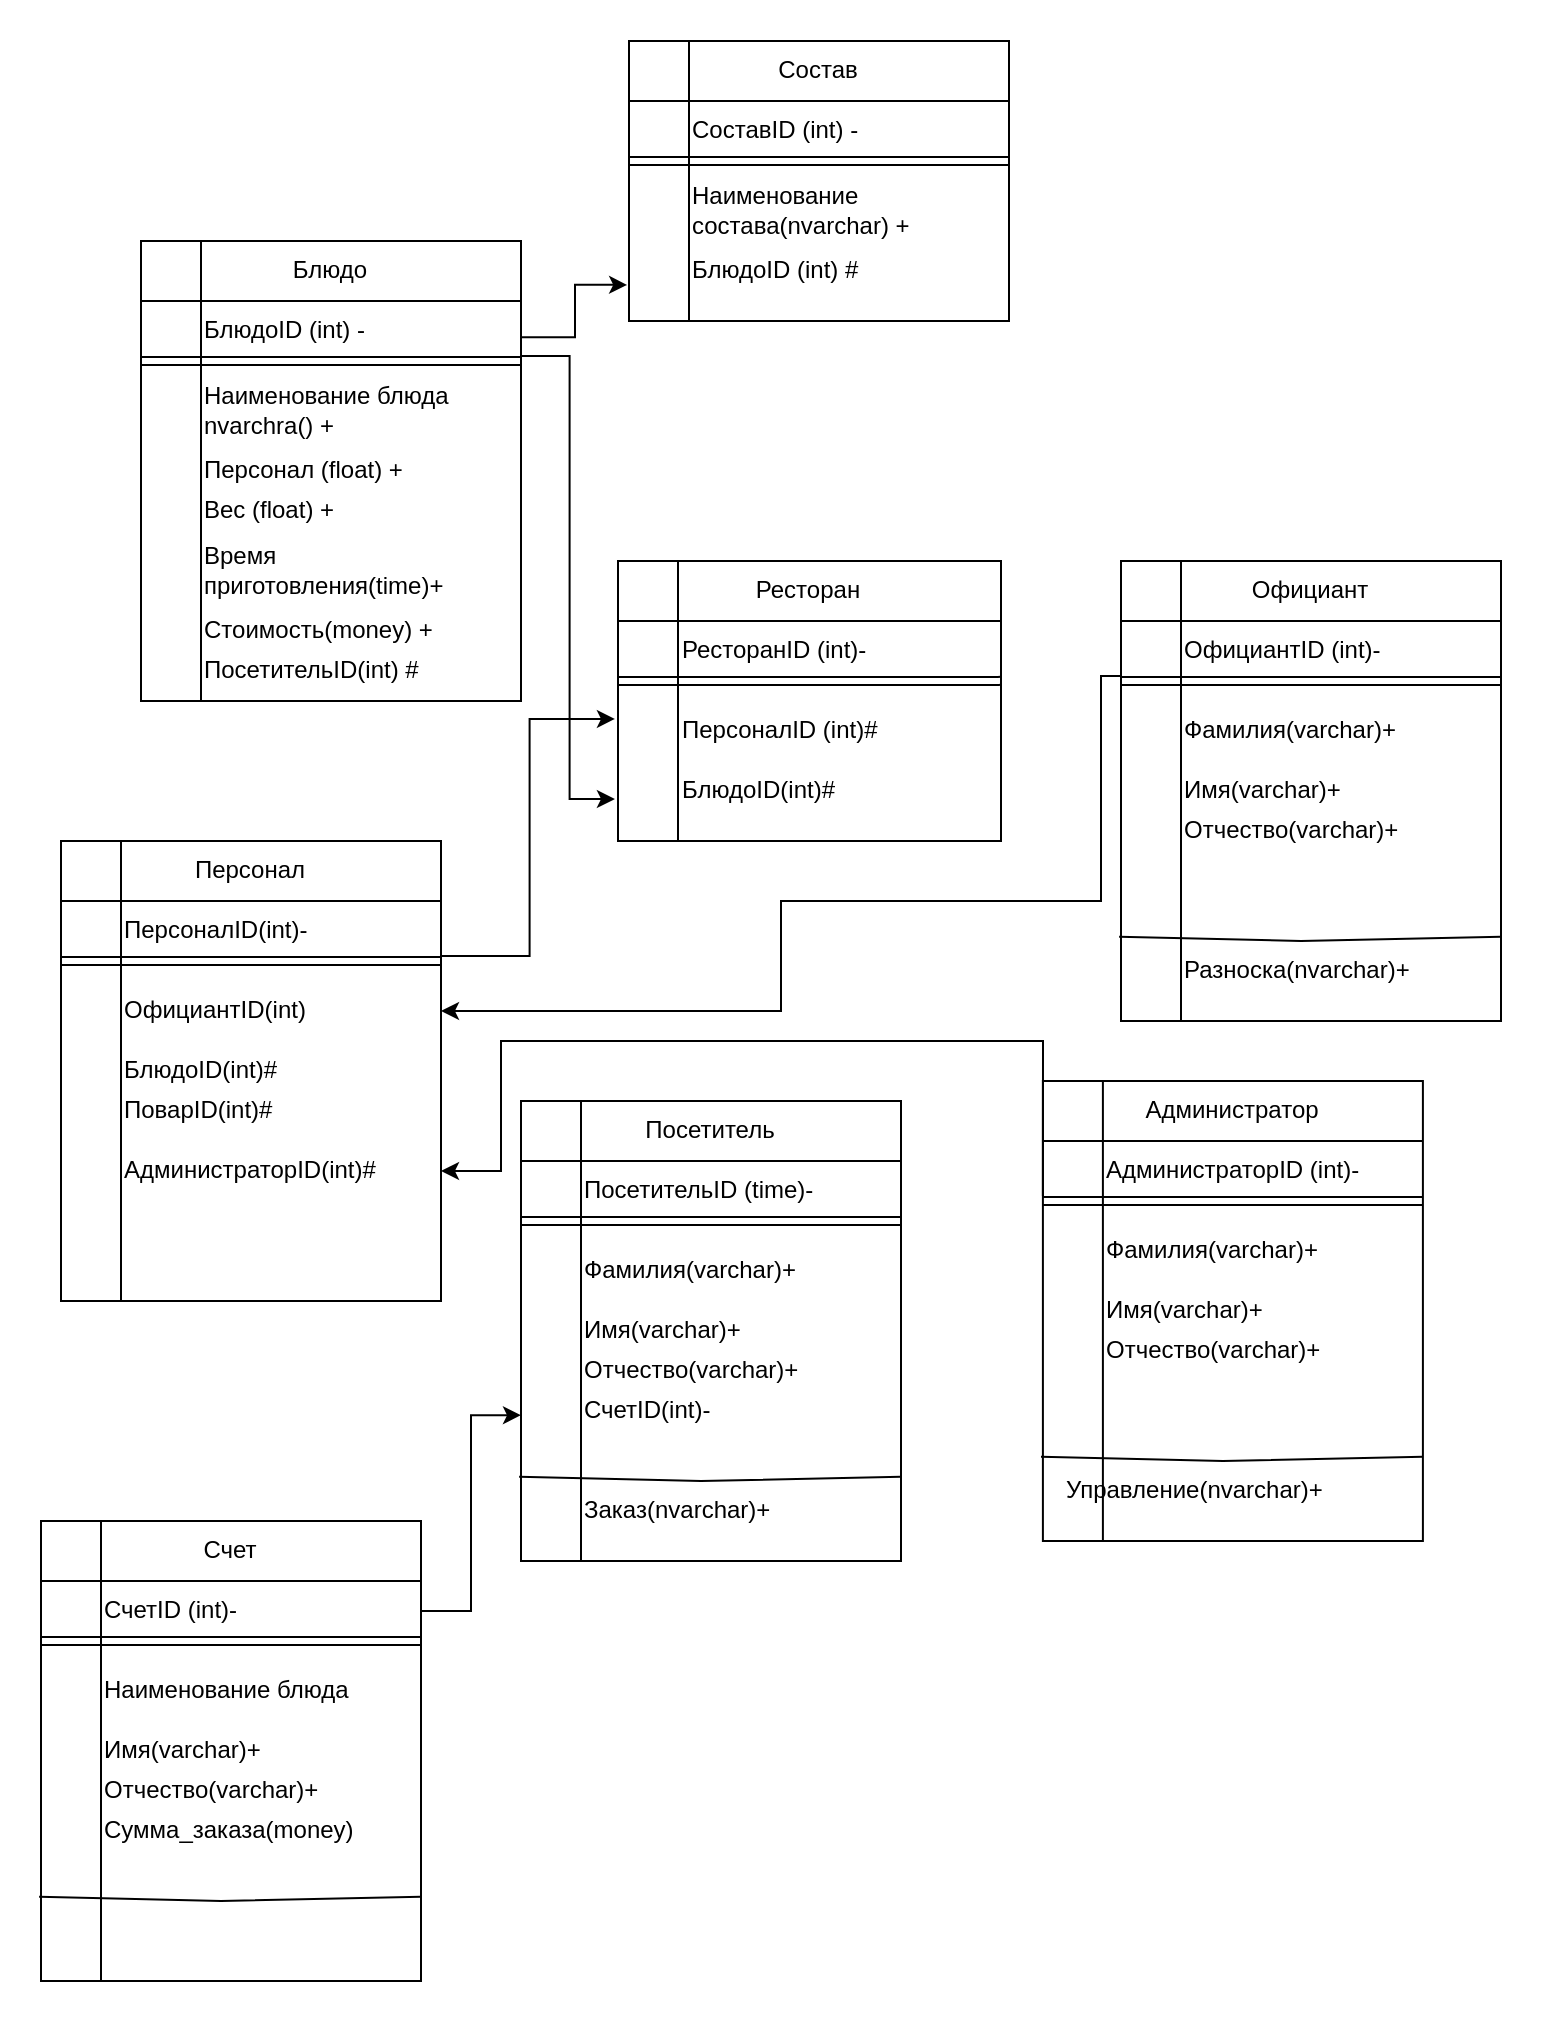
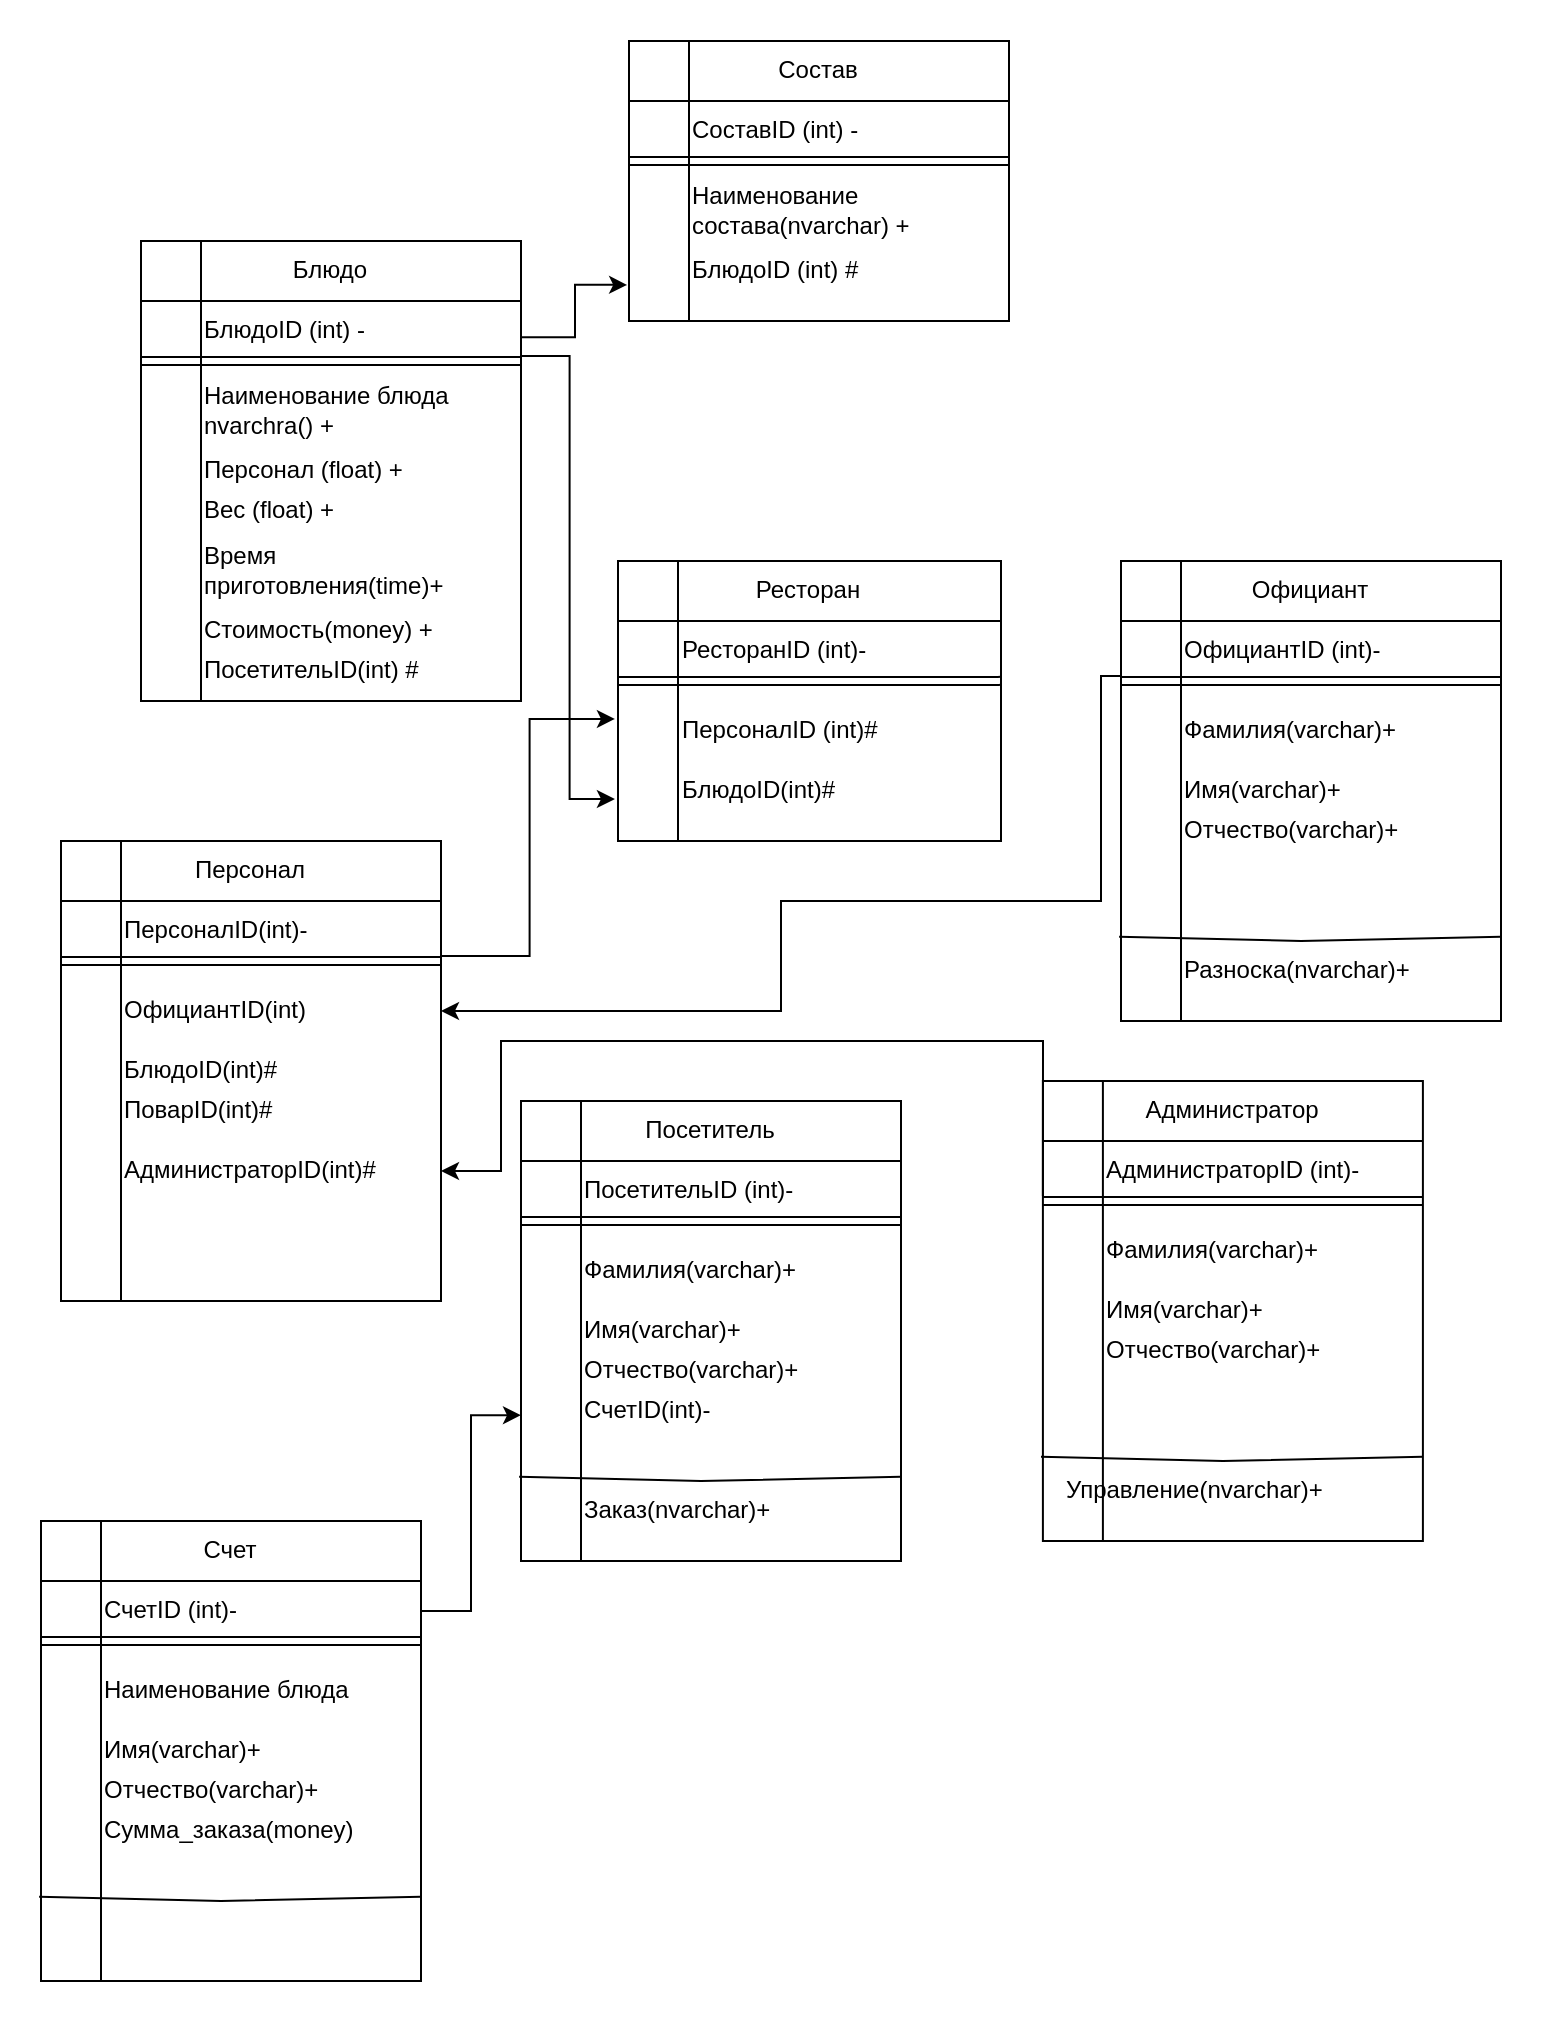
- <mxCell id="52" value="ПосетительID (time)-" style="text;html=1;strokeColor=none;fillColor=none;align=left;verticalAlign=middle;whiteSpace=wrap;rounded=0;" vertex="1" parent="48"><mxGeometry x="30" y="30" width="160" height="30" as="geometry" /></mxCell>
+ <mxCell id="52" value="ПосетительID (int)-" style="text;html=1;strokeColor=none;fillColor=none;align=left;verticalAlign=middle;whiteSpace=wrap;rounded=0;" vertex="1" parent="48"><mxGeometry x="30" y="30" width="160" height="30" as="geometry" /></mxCell>
